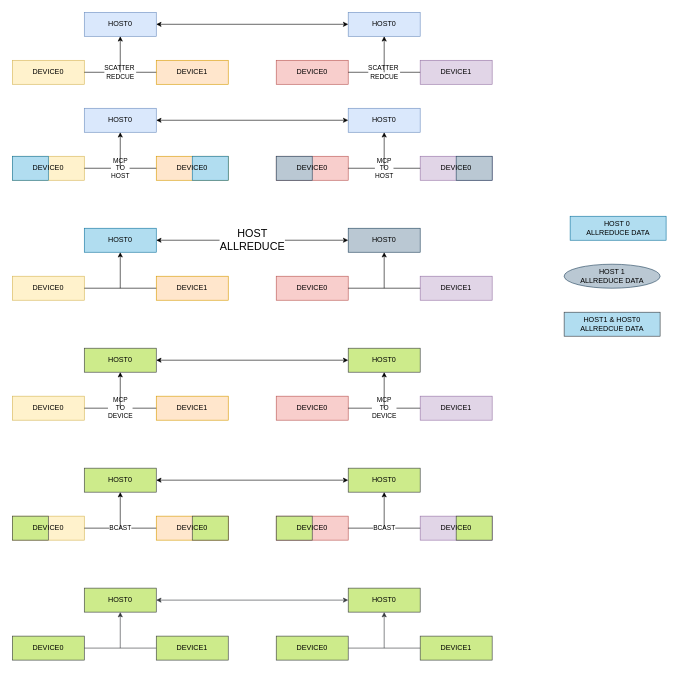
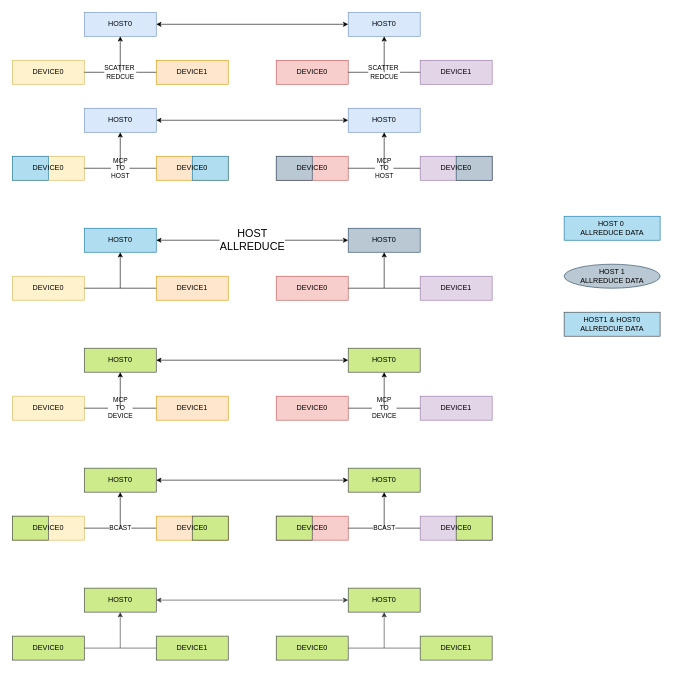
- <mxCell id="84" value="HOST 0&amp;nbsp;&lt;br&gt;ALLREDUCE DATA" style="rounded=0;whiteSpace=wrap;html=1;fillColor=#b1ddf0;strokeColor=#10739e;" vertex="1" parent="1"><mxGeometry x="950" y="360" width="160" height="40" as="geometry" /></mxCell>
+ <mxCell id="84" value="HOST 0&amp;nbsp;&lt;br&gt;ALLREDUCE DATA" style="rounded=0;whiteSpace=wrap;html=1;fillColor=#b1ddf0;strokeColor=#10739e;" vertex="1" parent="1"><mxGeometry x="940" y="360" width="160" height="40" as="geometry" /></mxCell>
